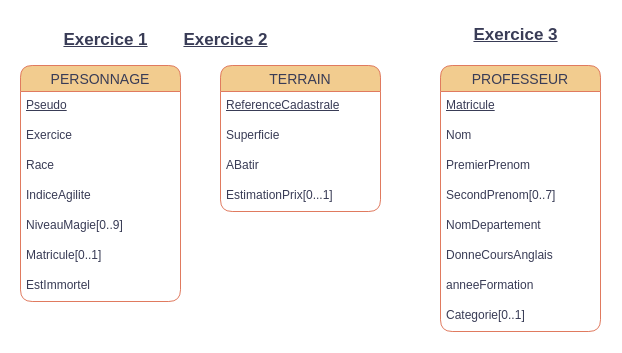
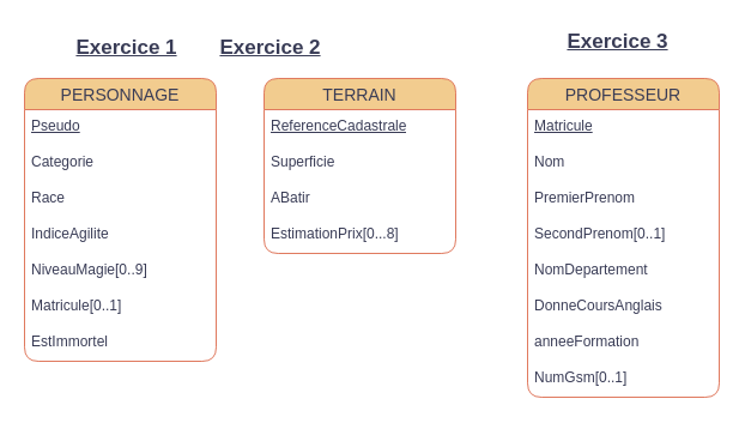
- <mxCell id="4" value="Exercice" style="text;strokeColor=none;fillColor=none;spacingLeft=4;spacingRight=4;overflow=hidden;rotatable=0;points=[[0,0.5],[1,0.5]];portConstraint=eastwest;fontSize=12;whiteSpace=wrap;html=1;labelBackgroundColor=none;fontColor=#393C56;rounded=1;" parent="2" vertex="1"><mxGeometry y="56" width="160" height="30" as="geometry" /></mxCell>
+ <mxCell id="4" value="Categorie" style="text;strokeColor=none;fillColor=none;spacingLeft=4;spacingRight=4;overflow=hidden;rotatable=0;points=[[0,0.5],[1,0.5]];portConstraint=eastwest;fontSize=12;whiteSpace=wrap;html=1;labelBackgroundColor=none;fontColor=#393C56;rounded=1;" parent="2" vertex="1"><mxGeometry y="56" width="160" height="30" as="geometry" /></mxCell>
- <mxCell id="16" value="EstimationPrix[0...1]" style="text;strokeColor=none;fillColor=none;spacingLeft=4;spacingRight=4;overflow=hidden;rotatable=0;points=[[0,0.5],[1,0.5]];portConstraint=eastwest;fontSize=12;whiteSpace=wrap;html=1;labelBackgroundColor=none;fontColor=#393C56;rounded=1;" parent="12" vertex="1"><mxGeometry y="116" width="160" height="30" as="geometry" /></mxCell>
+ <mxCell id="16" value="EstimationPrix[0...8]" style="text;strokeColor=none;fillColor=none;spacingLeft=4;spacingRight=4;overflow=hidden;rotatable=0;points=[[0,0.5],[1,0.5]];portConstraint=eastwest;fontSize=12;whiteSpace=wrap;html=1;labelBackgroundColor=none;fontColor=#393C56;rounded=1;" parent="12" vertex="1"><mxGeometry y="116" width="160" height="30" as="geometry" /></mxCell>
- <mxCell id="22" value="SecondPrenom[0..7]" style="text;strokeColor=none;fillColor=none;spacingLeft=4;spacingRight=4;overflow=hidden;rotatable=0;points=[[0,0.5],[1,0.5]];portConstraint=eastwest;fontSize=12;whiteSpace=wrap;html=1;labelBackgroundColor=none;fontColor=#393C56;rounded=1;" parent="18" vertex="1"><mxGeometry y="116" width="160" height="30" as="geometry" /></mxCell>
+ <mxCell id="22" value="SecondPrenom[0..1]" style="text;strokeColor=none;fillColor=none;spacingLeft=4;spacingRight=4;overflow=hidden;rotatable=0;points=[[0,0.5],[1,0.5]];portConstraint=eastwest;fontSize=12;whiteSpace=wrap;html=1;labelBackgroundColor=none;fontColor=#393C56;rounded=1;" parent="18" vertex="1"><mxGeometry y="116" width="160" height="30" as="geometry" /></mxCell>
- <mxCell id="26" value="Categorie[0..1]" style="text;strokeColor=none;fillColor=none;spacingLeft=4;spacingRight=4;overflow=hidden;rotatable=0;points=[[0,0.5],[1,0.5]];portConstraint=eastwest;fontSize=12;whiteSpace=wrap;html=1;labelBackgroundColor=none;fontColor=#393C56;rounded=1;" parent="18" vertex="1"><mxGeometry y="236" width="160" height="30" as="geometry" /></mxCell>
+ <mxCell id="26" value="NumGsm[0..1]" style="text;strokeColor=none;fillColor=none;spacingLeft=4;spacingRight=4;overflow=hidden;rotatable=0;points=[[0,0.5],[1,0.5]];portConstraint=eastwest;fontSize=12;whiteSpace=wrap;html=1;labelBackgroundColor=none;fontColor=#393C56;rounded=1;" parent="18" vertex="1"><mxGeometry y="236" width="160" height="30" as="geometry" /></mxCell>
